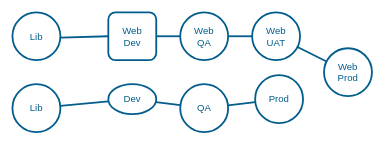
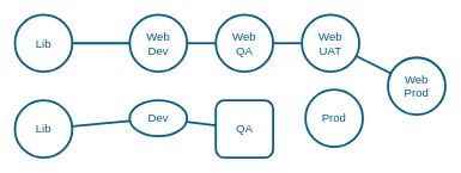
- <mxCell id="3" value="&lt;div&gt;Web&lt;/div&gt;&lt;div&gt;Dev&lt;br&gt;&lt;/div&gt;" style="whiteSpace=wrap;html=1;strokeWidth=3;strokeColor=#025D8C;fontSize=16;fontColor=#025D8C;labelBackgroundColor=none;rounded=1;" parent="1" vertex="1"><mxGeometry x="180" y="20" width="80" height="80" as="geometry" /></mxCell>
+ <mxCell id="3" value="&lt;div&gt;Web&lt;/div&gt;&lt;div&gt;Dev&lt;br&gt;&lt;/div&gt;" style="ellipse;whiteSpace=wrap;html=1;strokeWidth=3;strokeColor=#025D8C;fontSize=16;fontColor=#025D8C;labelBackgroundColor=none;" parent="1" vertex="1"><mxGeometry x="180" y="20" width="80" height="80" as="geometry" /></mxCell>
- <mxCell id="15" value="" style="endArrow=none;html=1;rounded=0;fontColor=#025D8C;strokeColor=#025D8C;strokeWidth=3;labelBackgroundColor=none;" parent="1" source="13" target="14" edge="1"><mxGeometry width="50" height="50" relative="1" as="geometry"><mxPoint x="630" y="550" as="sourcePoint" /><mxPoint x="420" y="180" as="targetPoint" /></mxGeometry></mxCell>
- <mxCell id="13" value="QA" style="ellipse;whiteSpace=wrap;html=1;strokeWidth=3;strokeColor=#025D8C;fontSize=16;fontColor=#025D8C;labelBackgroundColor=none;" parent="1" vertex="1"><mxGeometry x="300" y="140" width="80" height="80" as="geometry" /></mxCell>
+ <mxCell id="13" value="QA" style="whiteSpace=wrap;html=1;strokeWidth=3;strokeColor=#025D8C;fontSize=16;fontColor=#025D8C;labelBackgroundColor=none;rounded=1;" parent="1" vertex="1"><mxGeometry x="300" y="140" width="80" height="80" as="geometry" /></mxCell>
